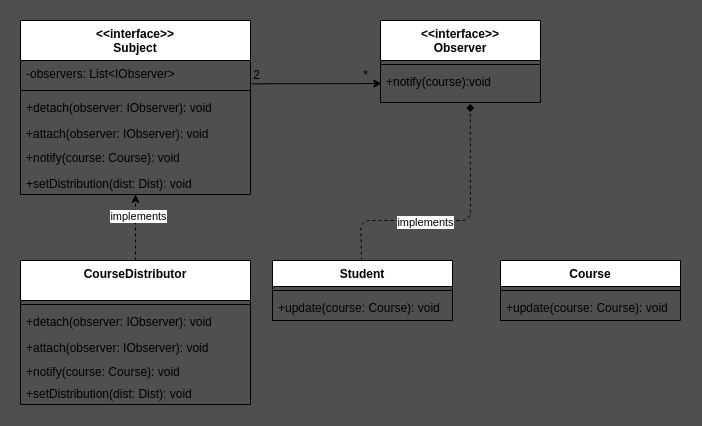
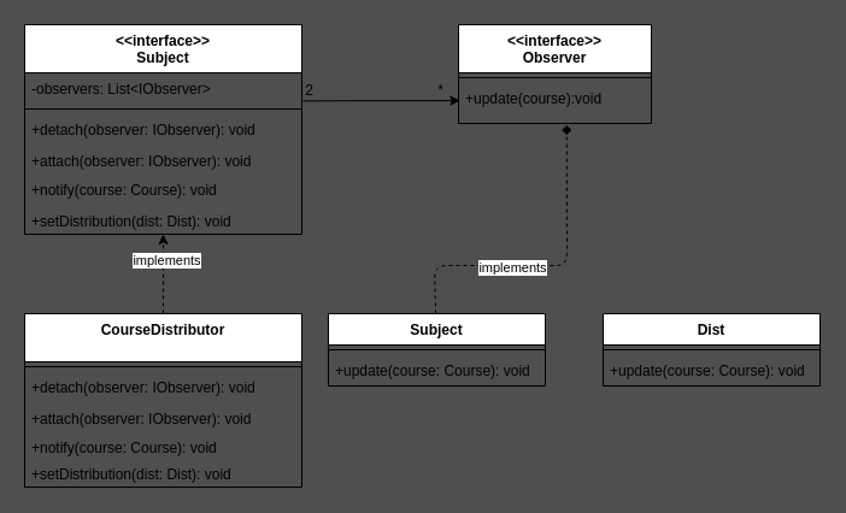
- <mxCell id="4" value="+notify(course):void" style="text;strokeColor=none;fillColor=none;align=left;verticalAlign=top;spacingLeft=4;spacingRight=4;overflow=hidden;rotatable=0;points=[[0,0.5],[1,0.5]];portConstraint=eastwest;" vertex="1" parent="2"><mxGeometry y="48" width="160" height="34" as="geometry" /></mxCell>
+ <mxCell id="4" value="+update(course):void" style="text;strokeColor=none;fillColor=none;align=left;verticalAlign=top;spacingLeft=4;spacingRight=4;overflow=hidden;rotatable=0;points=[[0,0.5],[1,0.5]];portConstraint=eastwest;" vertex="1" parent="2"><mxGeometry y="48" width="160" height="34" as="geometry" /></mxCell>
- <mxCell id="15" value="Student" style="swimlane;fontStyle=1;align=center;verticalAlign=top;childLayout=stackLayout;horizontal=1;startSize=26;horizontalStack=0;resizeParent=1;resizeParentMax=0;resizeLast=0;collapsible=1;marginBottom=0;" vertex="1" parent="1"><mxGeometry x="272" y="260" width="180" height="60" as="geometry" /></mxCell>
+ <mxCell id="15" value="Subject" style="swimlane;fontStyle=1;align=center;verticalAlign=top;childLayout=stackLayout;horizontal=1;startSize=26;horizontalStack=0;resizeParent=1;resizeParentMax=0;resizeLast=0;collapsible=1;marginBottom=0;" vertex="1" parent="1"><mxGeometry x="272" y="260" width="180" height="60" as="geometry" /></mxCell>
- <mxCell id="28" value="Course" style="swimlane;fontStyle=1;align=center;verticalAlign=top;childLayout=stackLayout;horizontal=1;startSize=26;horizontalStack=0;resizeParent=1;resizeParentMax=0;resizeLast=0;collapsible=1;marginBottom=0;" vertex="1" parent="1"><mxGeometry x="500" y="260" width="180" height="60" as="geometry" /></mxCell>
+ <mxCell id="28" value="Dist" style="swimlane;fontStyle=1;align=center;verticalAlign=top;childLayout=stackLayout;horizontal=1;startSize=26;horizontalStack=0;resizeParent=1;resizeParentMax=0;resizeLast=0;collapsible=1;marginBottom=0;" vertex="1" parent="1"><mxGeometry x="500" y="260" width="180" height="60" as="geometry" /></mxCell>
